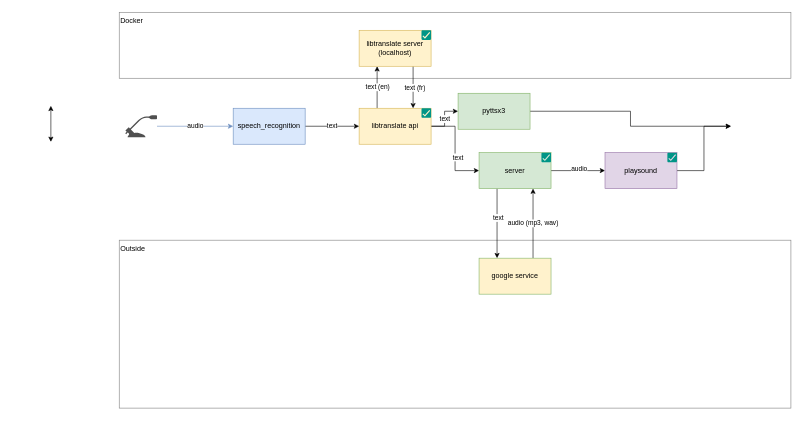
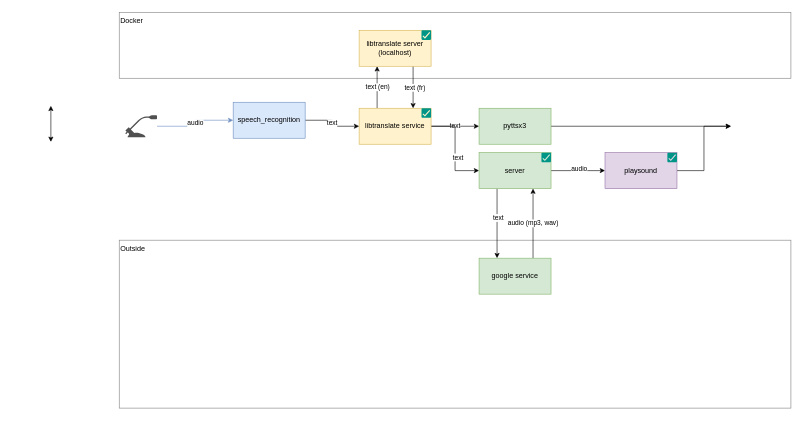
- <mxCell id="15" value="pyttsx3" style="rounded=0;whiteSpace=wrap;html=1;fillColor=#d5e8d4;strokeColor=#82b366;" vertex="1" parent="1"><mxGeometry x="763" y="155" width="120" height="60" as="geometry" /></mxCell>
+ <mxCell id="15" value="pyttsx3" style="rounded=0;whiteSpace=wrap;html=1;fillColor=#d5e8d4;strokeColor=#82b366;" vertex="1" parent="1"><mxGeometry x="798" y="180" width="120" height="60" as="geometry" /></mxCell>
- <mxCell id="17" value="speech_recognition" style="rounded=0;whiteSpace=wrap;html=1;fillColor=#dae8fc;strokeColor=#6c8ebf;" vertex="1" parent="1"><mxGeometry x="388" y="180" width="120" height="60" as="geometry" /></mxCell>
+ <mxCell id="17" value="speech_recognition" style="rounded=0;whiteSpace=wrap;html=1;fillColor=#dae8fc;strokeColor=#6c8ebf;" vertex="1" parent="1"><mxGeometry x="388" y="170" width="120" height="60" as="geometry" /></mxCell>
- <mxCell id="10" value="libtranslate api" style="rounded=0;whiteSpace=wrap;html=1;fillColor=#fff2cc;strokeColor=#d6b656;" vertex="1" parent="1"><mxGeometry x="598" y="180" width="120" height="60" as="geometry" /></mxCell>
+ <mxCell id="10" value="libtranslate service" style="rounded=0;whiteSpace=wrap;html=1;fillColor=#fff2cc;strokeColor=#d6b656;" vertex="1" parent="1"><mxGeometry x="598" y="180" width="120" height="60" as="geometry" /></mxCell>
- <mxCell id="27" value="google service" style="rounded=0;whiteSpace=wrap;html=1;fillColor=#fff2cc;strokeColor=#82b366;" vertex="1" parent="1"><mxGeometry x="798" y="430" width="120" height="60" as="geometry" /></mxCell>
+ <mxCell id="27" value="google service" style="rounded=0;whiteSpace=wrap;html=1;fillColor=#d5e8d4;strokeColor=#82b366;" vertex="1" parent="1"><mxGeometry x="798" y="430" width="120" height="60" as="geometry" /></mxCell>
